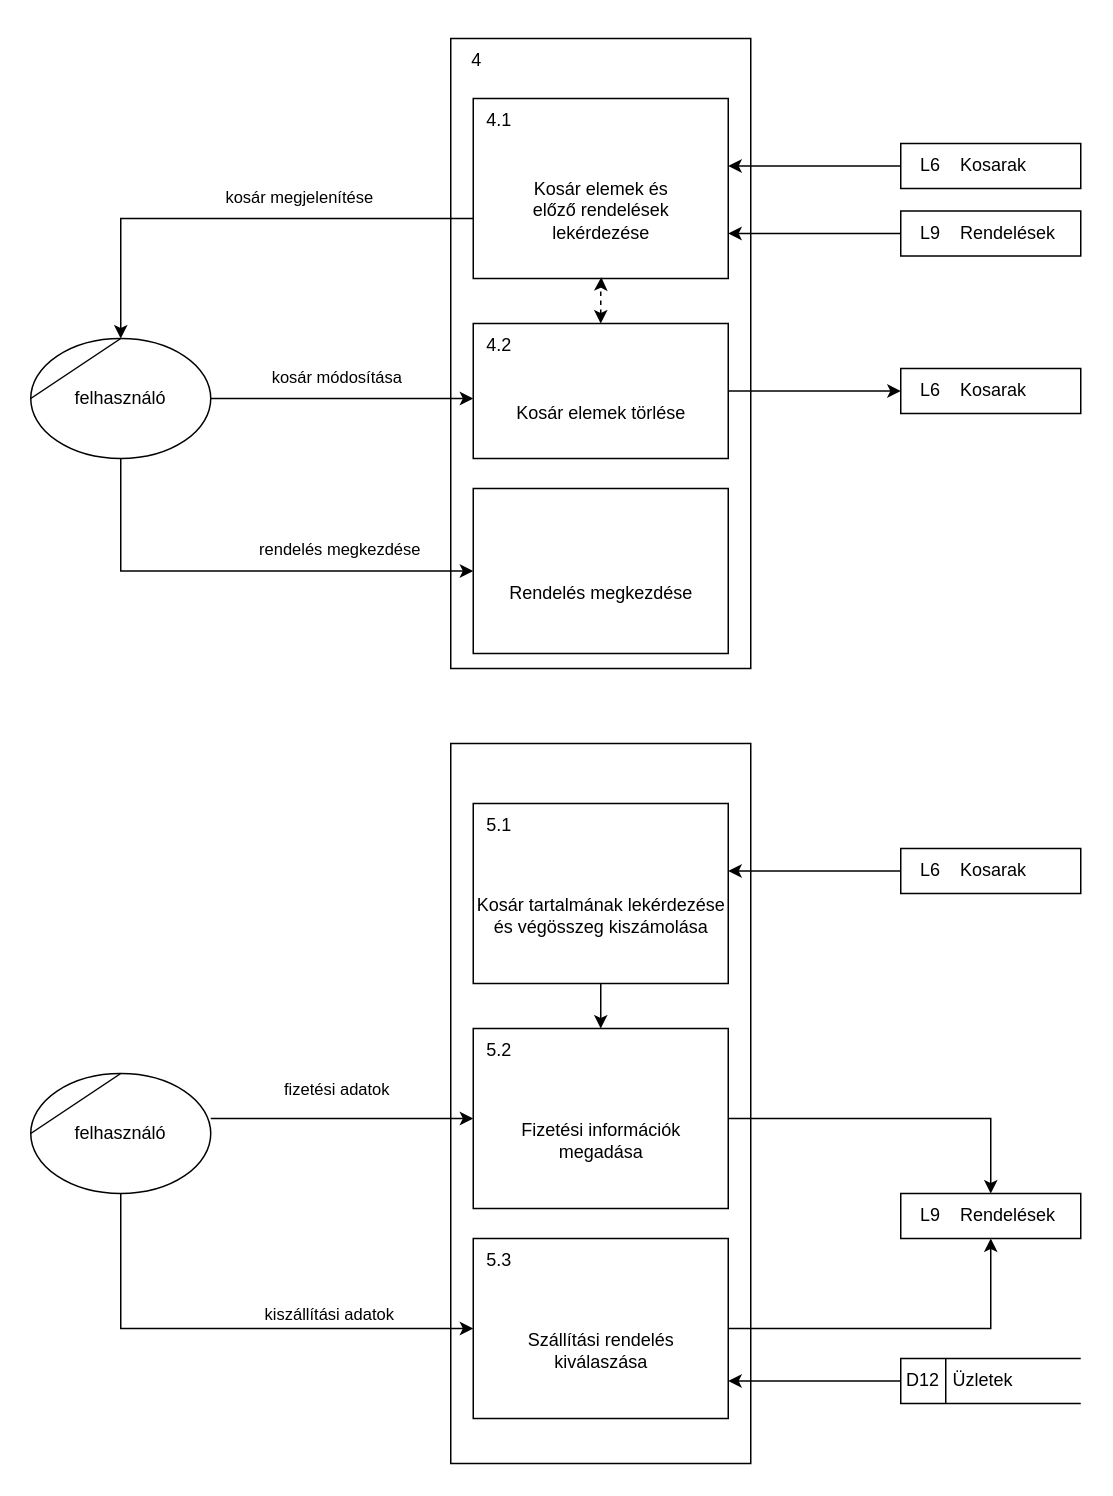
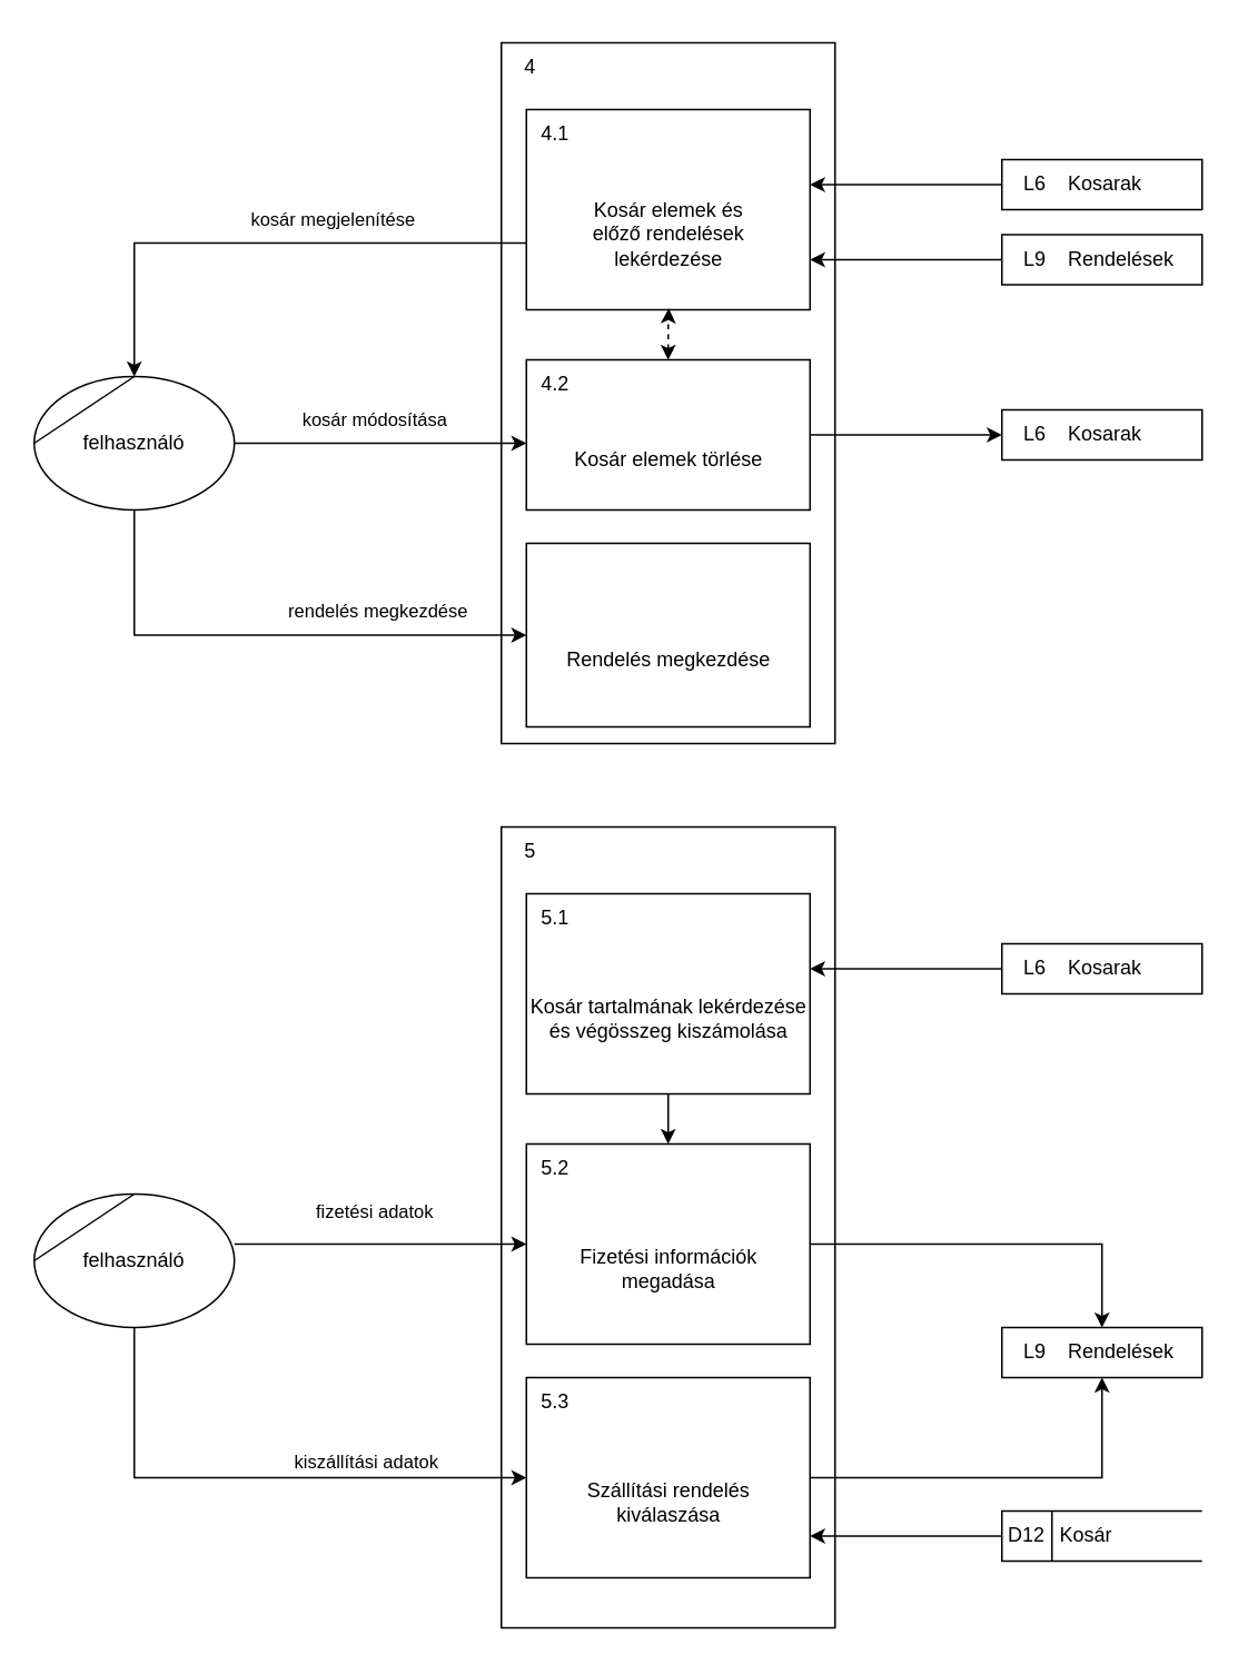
+ <mxCell id="16" value="5" style="text;html=1;strokeColor=none;fillColor=none;align=center;verticalAlign=middle;whiteSpace=wrap;rounded=0;movable=0;resizable=0;rotatable=0;cloneable=0;deletable=0;connectable=0;allowArrows=0;pointerEvents=1;" parent="2" vertex="1"><mxGeometry y="475" width="35" height="30" as="geometry" /></mxCell>
- <mxCell id="51" value="Üzletek" style="html=1;dashed=0;whitespace=wrap;shape=mxgraph.dfd.dataStoreID;align=left;spacingLeft=33;container=1;collapsible=0;autosize=0;" vertex="1" parent="1"><mxGeometry x="600" y="905" width="120" height="30" as="geometry" /></mxCell>
+ <mxCell id="51" value="Kosár" style="html=1;dashed=0;whitespace=wrap;shape=mxgraph.dfd.dataStoreID;align=left;spacingLeft=33;container=1;collapsible=0;autosize=0;" vertex="1" parent="1"><mxGeometry x="600" y="905" width="120" height="30" as="geometry" /></mxCell>
